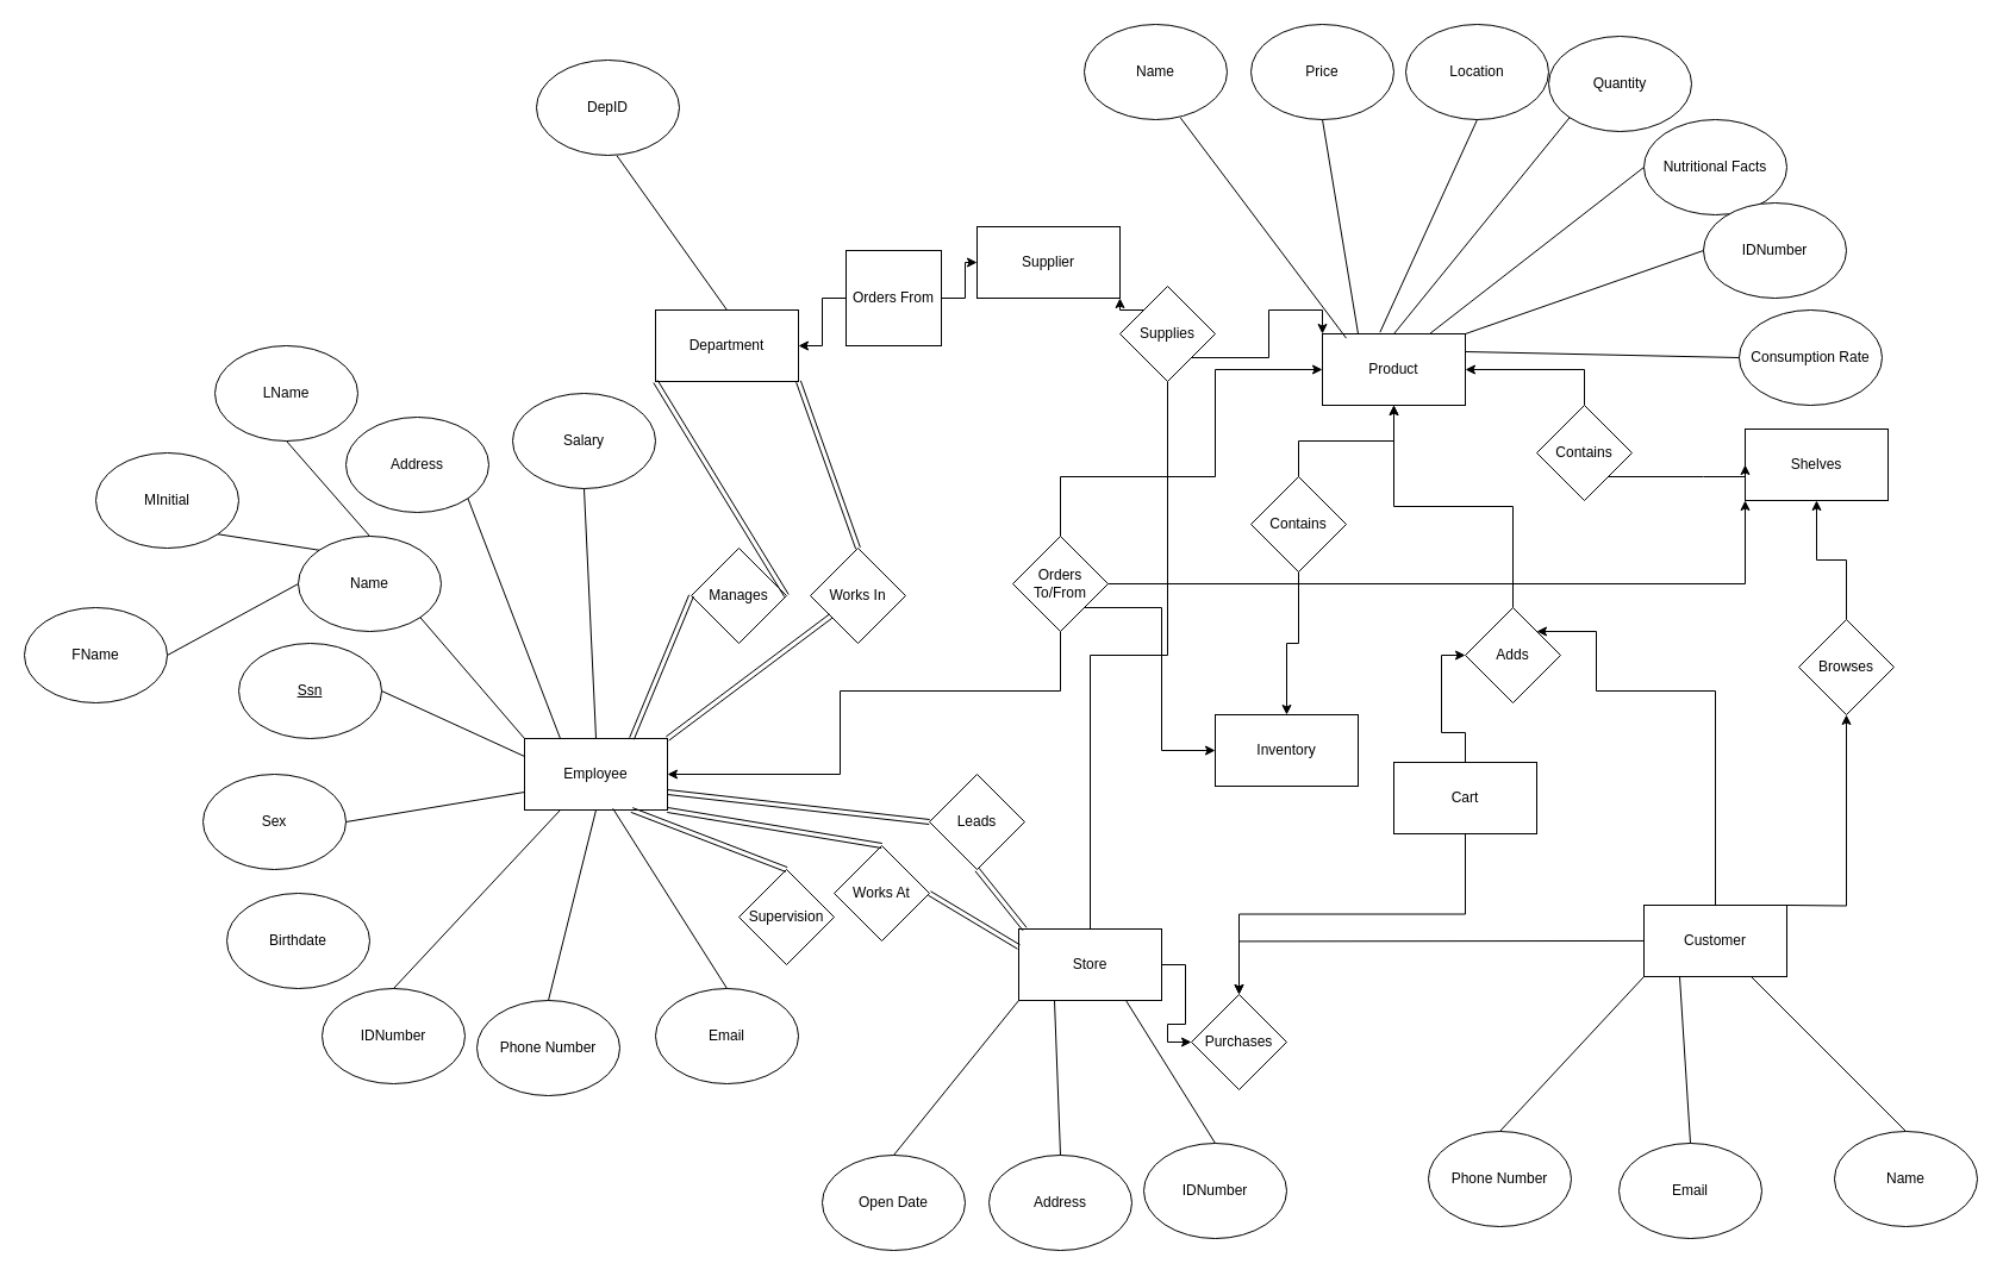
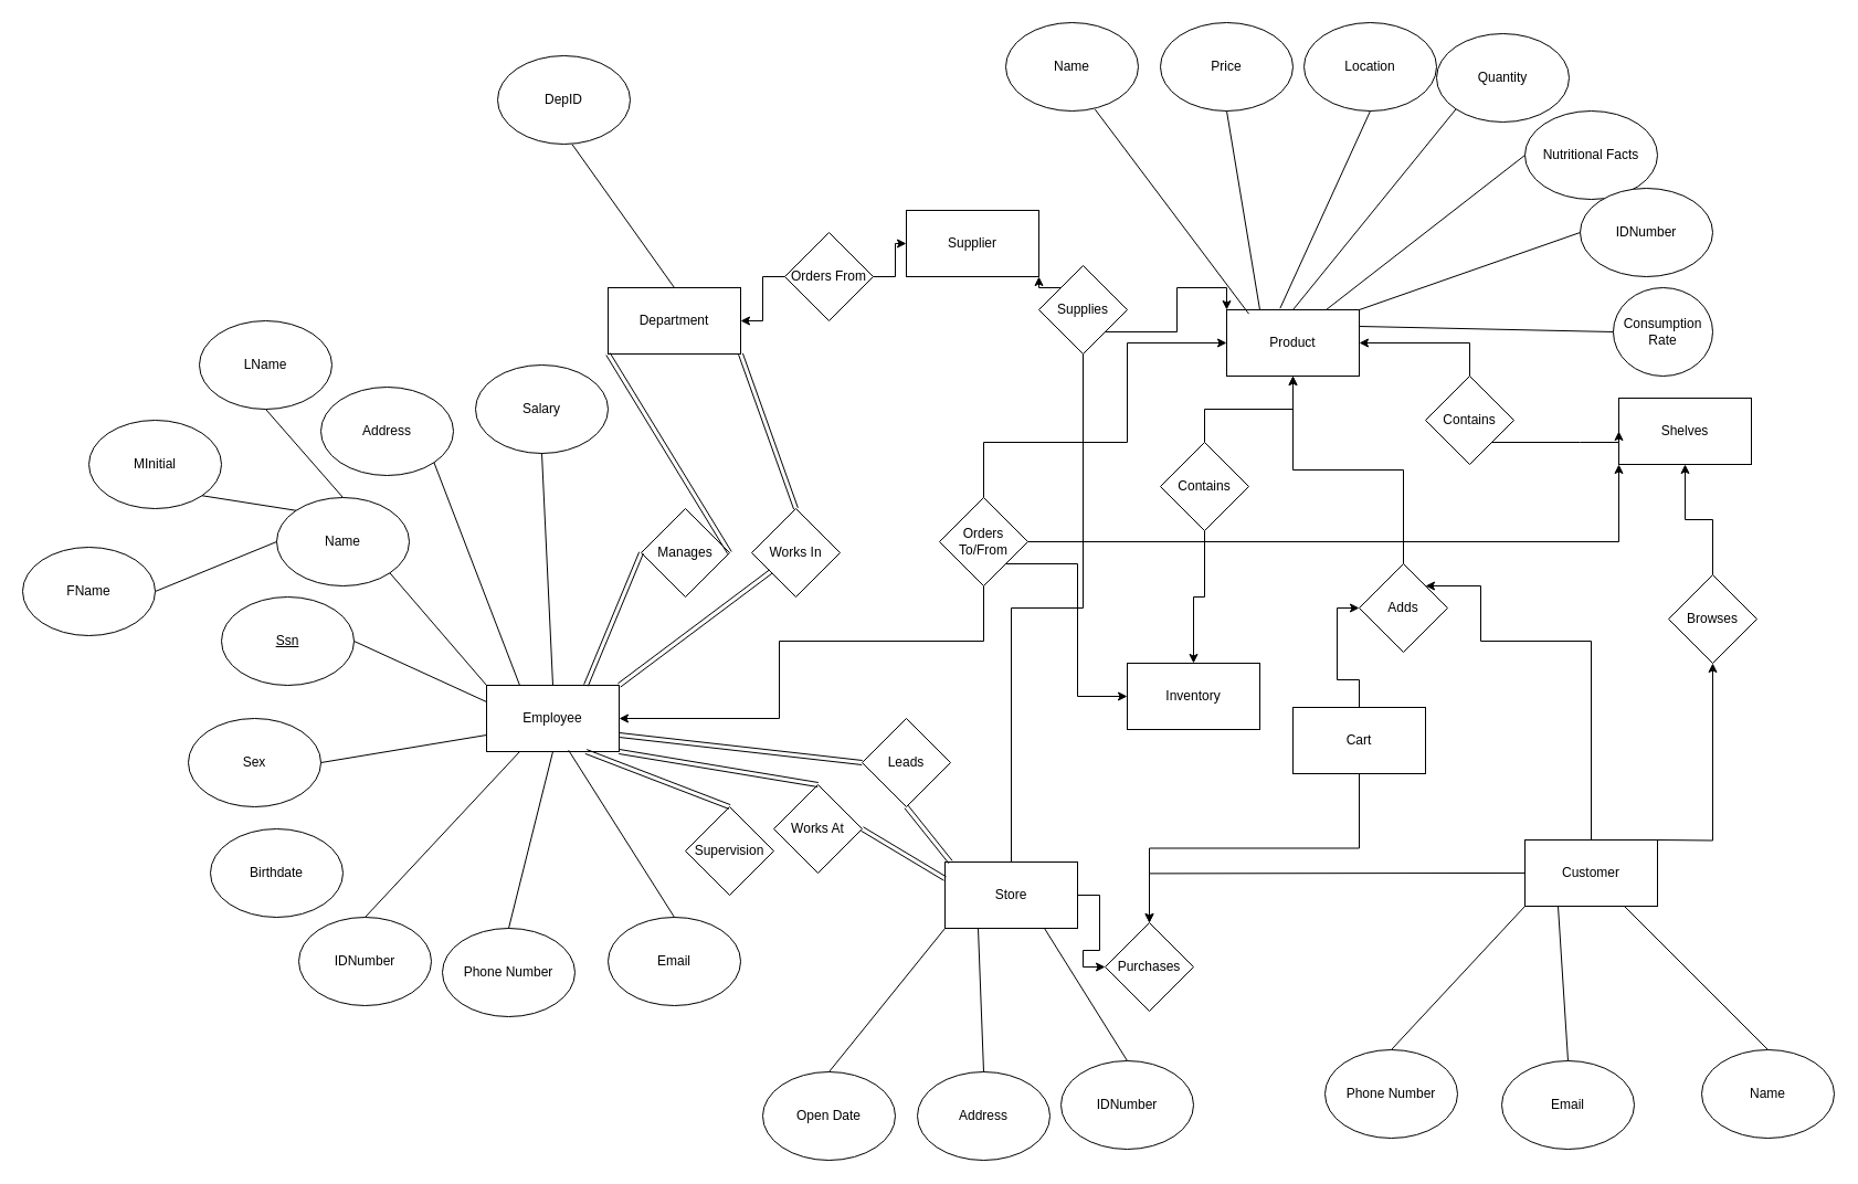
- <mxCell id="99" value="Orders From" style="whiteSpace=wrap;html=1;rounded=0;" vertex="1" parent="1"><mxGeometry x="710" y="210" width="80" height="80" as="geometry" /></mxCell>
+ <mxCell id="99" value="Orders From" style="rhombus;whiteSpace=wrap;html=1;" vertex="1" parent="1"><mxGeometry x="710" y="210" width="80" height="80" as="geometry" /></mxCell>
- <mxCell id="72" value="Consumption Rate" style="ellipse;whiteSpace=wrap;html=1;" vertex="1" parent="1"><mxGeometry x="1460" y="260" width="120" height="80" as="geometry" /></mxCell>
+ <mxCell id="72" value="Consumption Rate" style="ellipse;whiteSpace=wrap;html=1;" vertex="1" parent="1"><mxGeometry x="1460" y="260" width="90" height="80" as="geometry" /></mxCell>
- <mxCell id="53" value="FName" style="ellipse;whiteSpace=wrap;html=1;" parent="1" vertex="1"><mxGeometry x="20" y="510" width="120" height="80" as="geometry" /></mxCell>
+ <mxCell id="53" value="FName" style="ellipse;whiteSpace=wrap;html=1;" parent="1" vertex="1"><mxGeometry x="20" y="495" width="120" height="80" as="geometry" /></mxCell>
